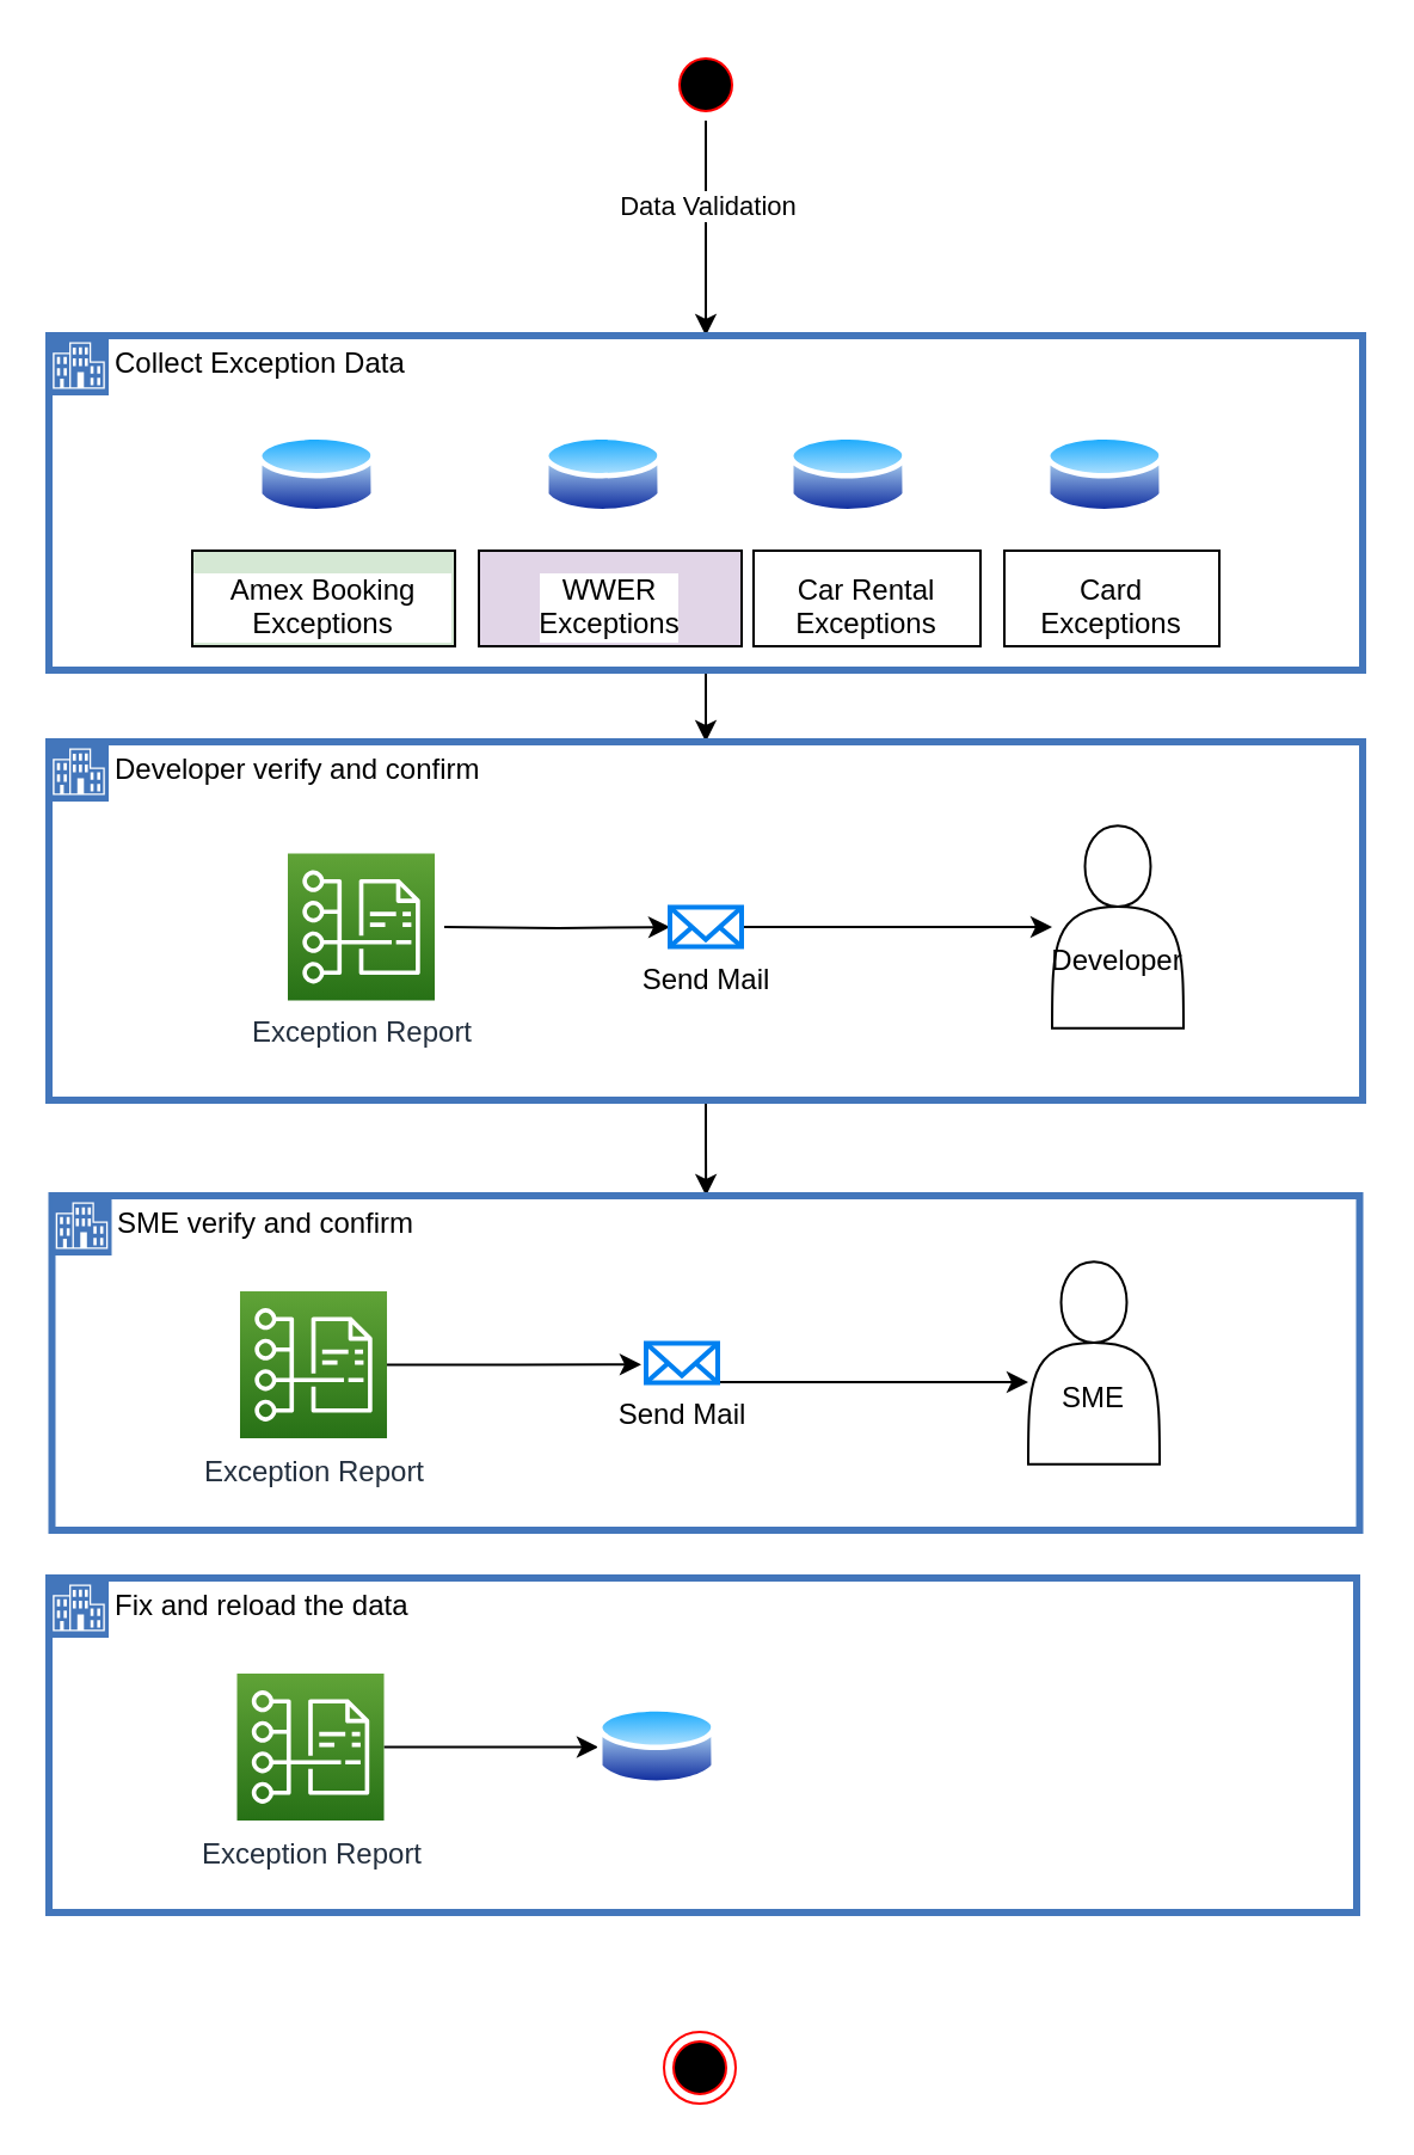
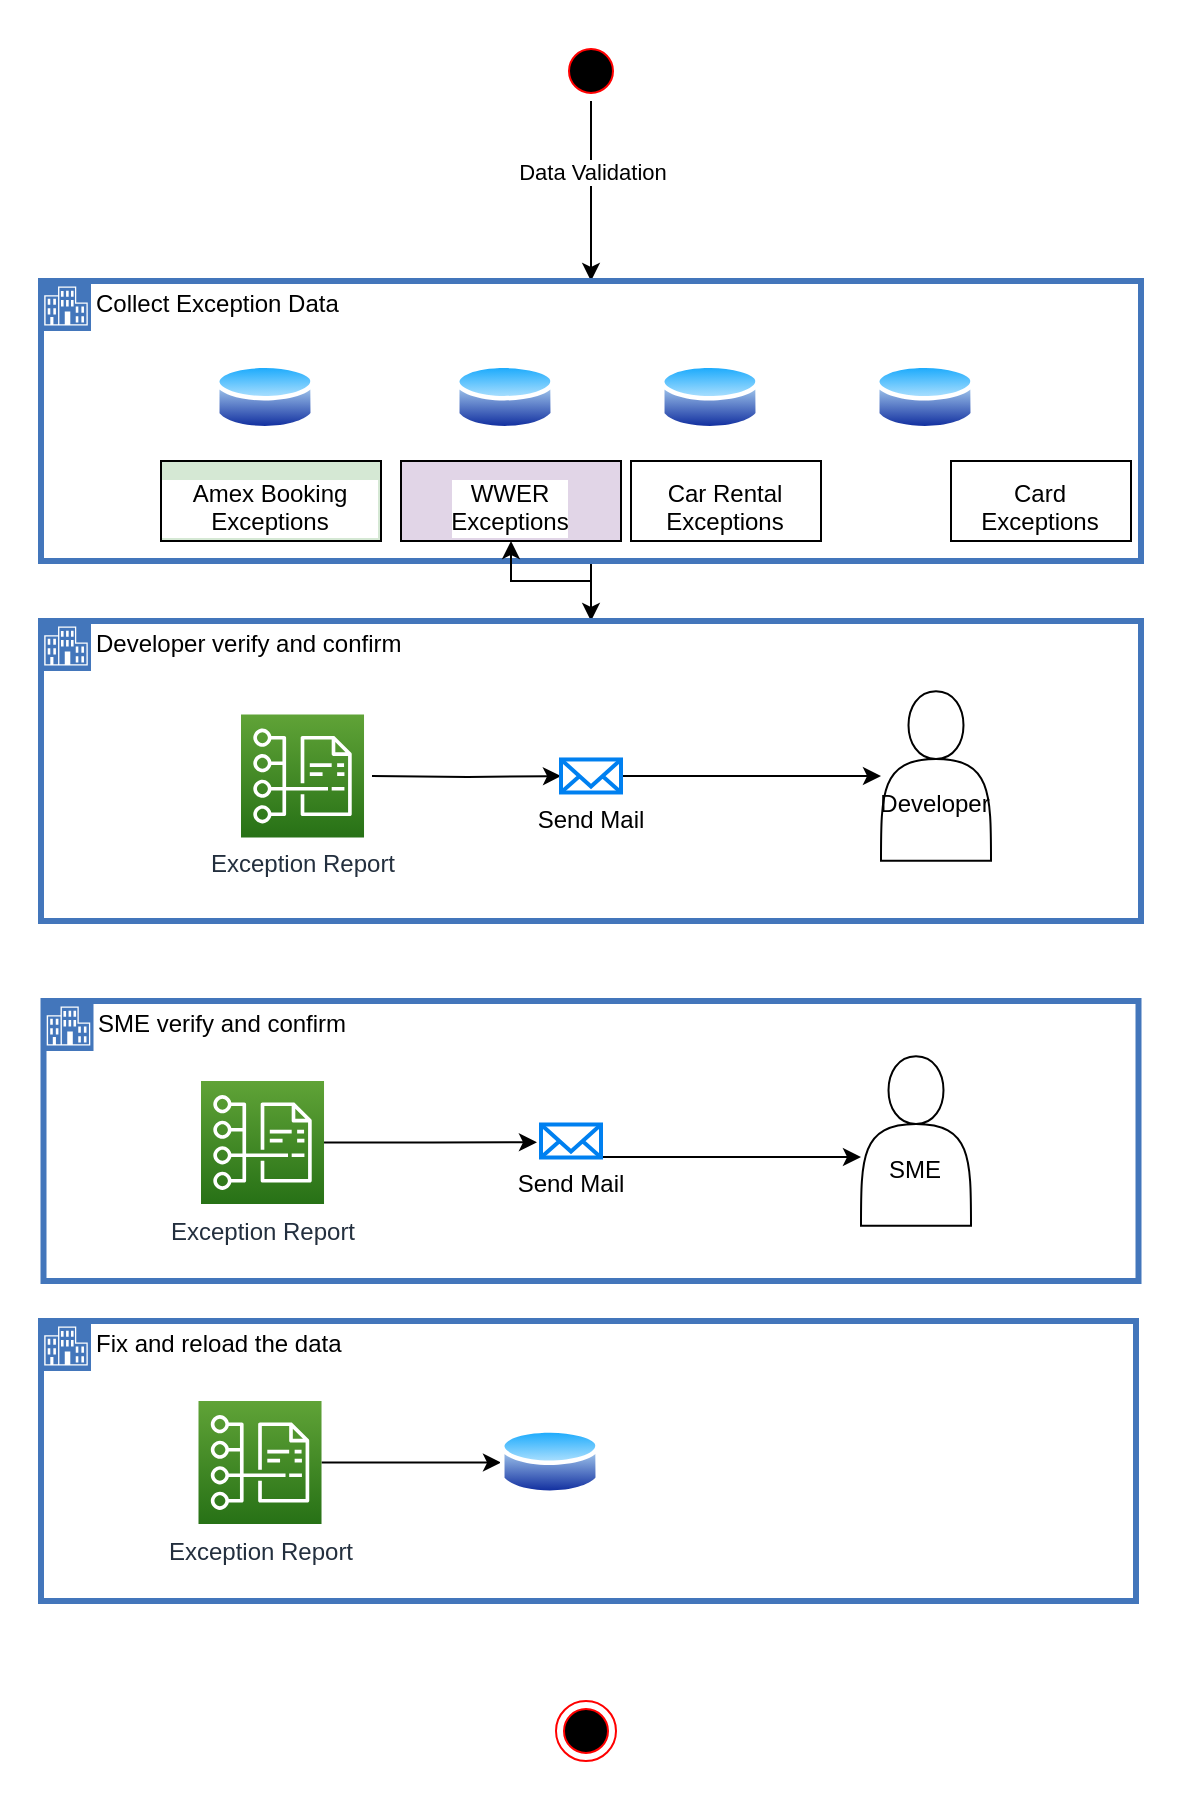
- <mxCell id="9" value="&lt;div&gt;Card&lt;/div&gt;&lt;div&gt;Exceptions&lt;/div&gt;" style="whiteSpace=wrap;html=1;verticalAlign=top;shadow=0;dashed=0;spacingTop=3;labelBackgroundColor=default;" vertex="1" parent="1"><mxGeometry x="420" y="230" width="90" height="40" as="geometry" /></mxCell>
+ <mxCell id="9" value="&lt;div&gt;Card&lt;/div&gt;&lt;div&gt;Exceptions&lt;/div&gt;" style="whiteSpace=wrap;html=1;verticalAlign=top;shadow=0;dashed=0;spacingTop=3;labelBackgroundColor=default;" vertex="1" parent="1"><mxGeometry x="475" y="230" width="90" height="40" as="geometry" /></mxCell>
- <mxCell id="16" style="edgeStyle=orthogonalEdgeStyle;rounded=0;orthogonalLoop=1;jettySize=auto;html=1;" edge="1" parent="1" source="17" target="23"><mxGeometry relative="1" as="geometry" /></mxCell>
+ <mxCell id="16" style="edgeStyle=orthogonalEdgeStyle;rounded=0;orthogonalLoop=1;jettySize=auto;html=1;" edge="1" parent="1" source="17" target="7"><mxGeometry relative="1" as="geometry" /></mxCell>
